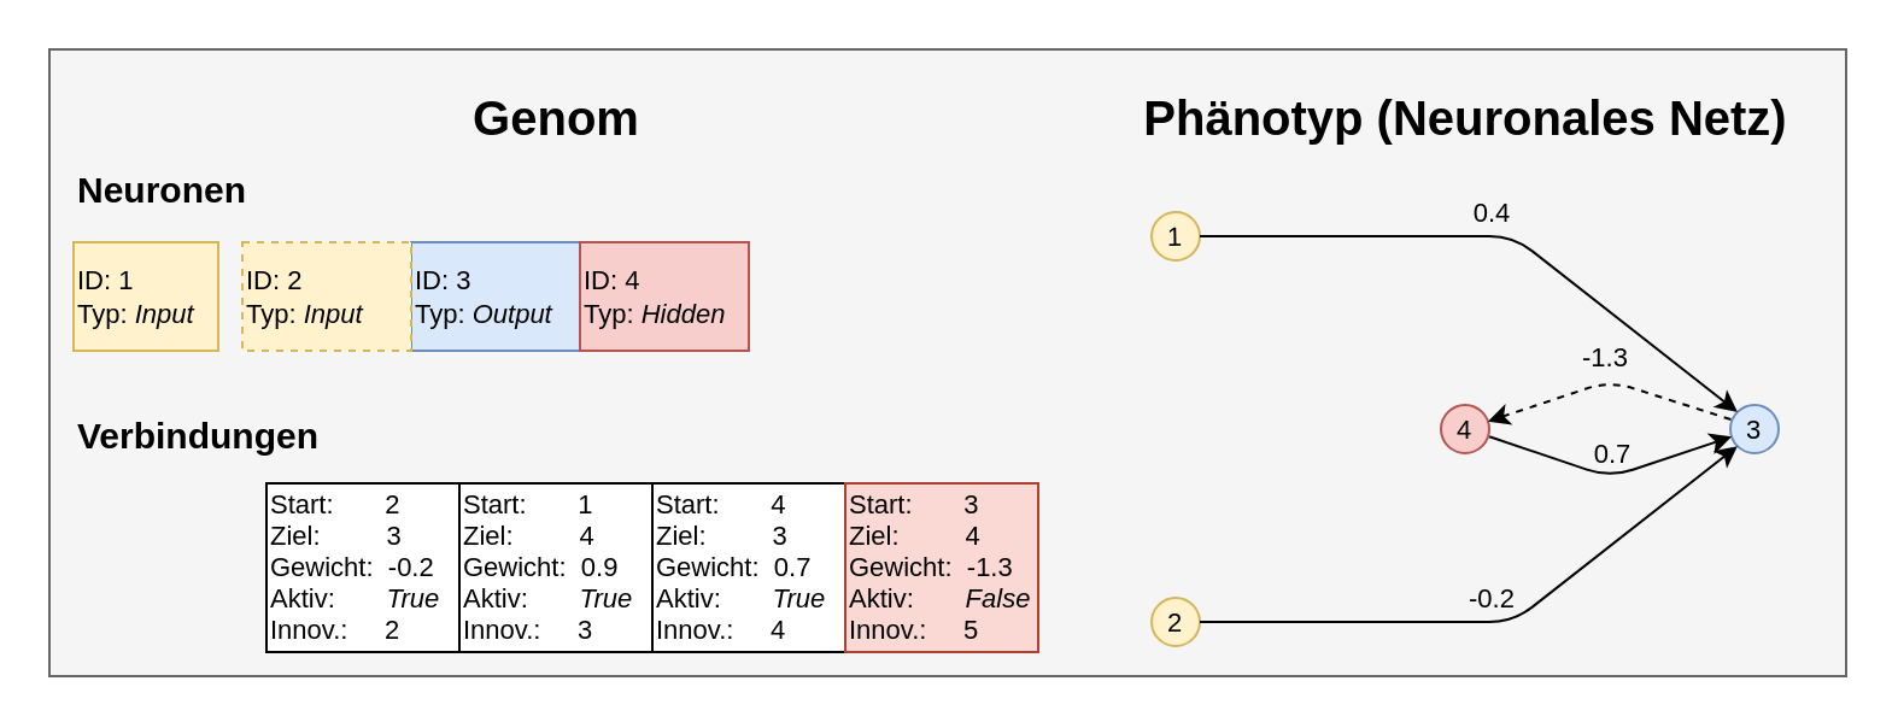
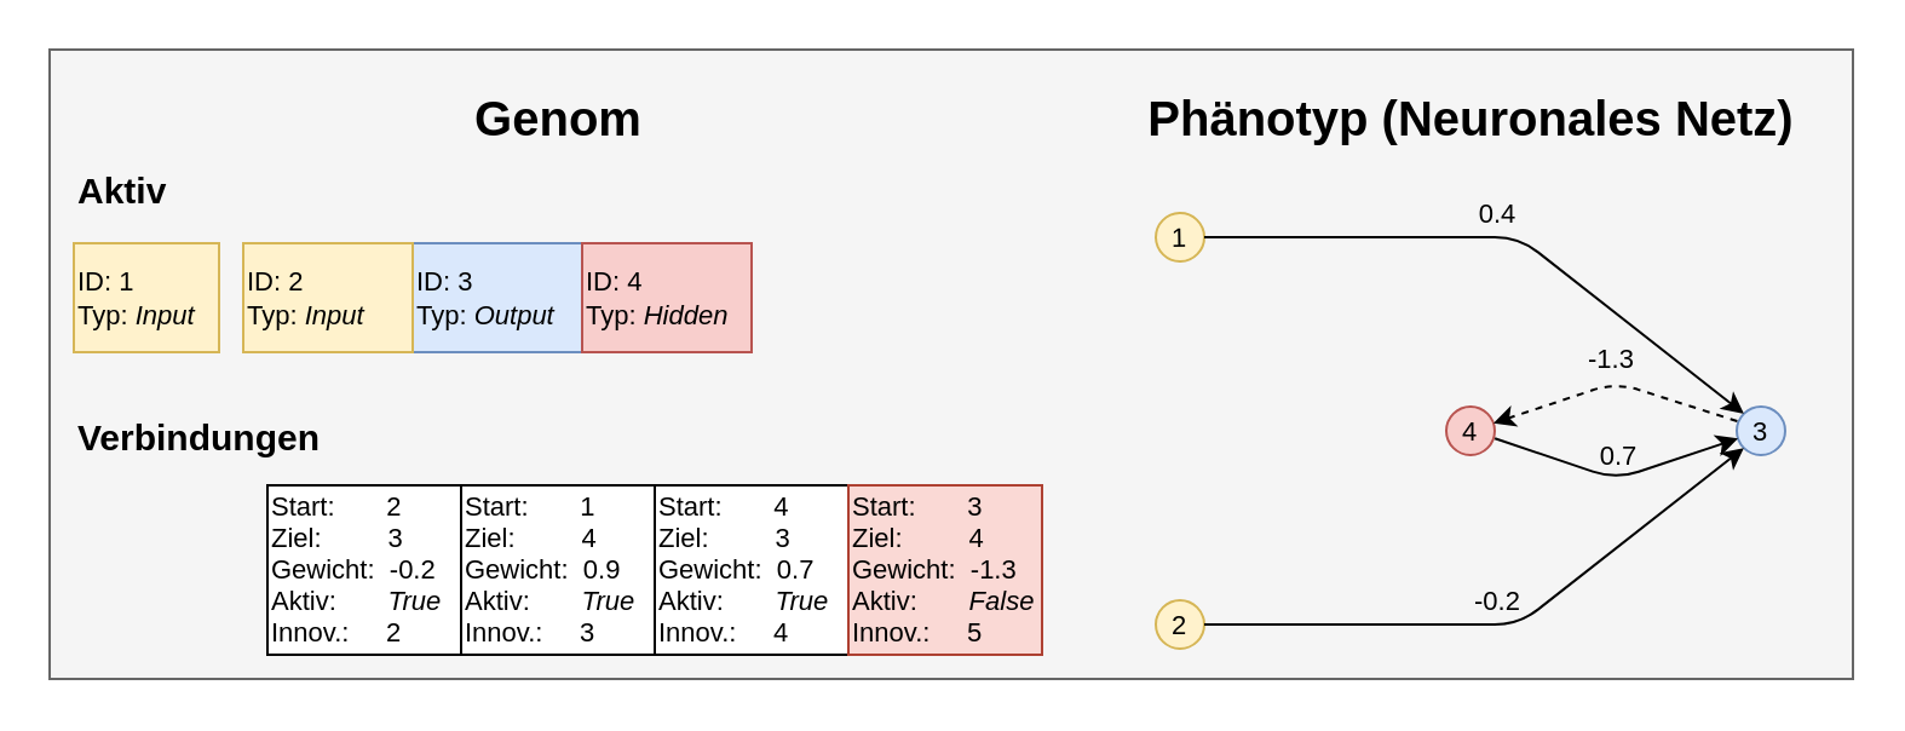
- <mxCell id="4" value="&lt;div style=&quot;&quot;&gt;&lt;span&gt;Neuronen&lt;/span&gt;&lt;/div&gt;" style="text;html=1;strokeColor=none;fillColor=none;align=left;verticalAlign=middle;whiteSpace=wrap;rounded=0;fontSize=15;fontStyle=1" parent="1" vertex="1"><mxGeometry x="30" y="67.5" width="100" height="20" as="geometry" /></mxCell>
+ <mxCell id="4" value="&lt;div style=&quot;&quot;&gt;&lt;span&gt;Aktiv&lt;/span&gt;&lt;/div&gt;" style="text;html=1;strokeColor=none;fillColor=none;align=left;verticalAlign=middle;whiteSpace=wrap;rounded=0;fontSize=15;fontStyle=1" parent="1" vertex="1"><mxGeometry x="30" y="67.5" width="100" height="20" as="geometry" /></mxCell>
- <mxCell id="8" value="ID: 2&lt;br style=&quot;font-size: 11px;&quot;&gt;Typ: &lt;i style=&quot;font-size: 11px;&quot;&gt;Input&lt;/i&gt;" style="rounded=0;whiteSpace=wrap;html=1;fontSize=11;align=left;fillColor=#fff2cc;strokeColor=#d6b656;dashed=1;" parent="1" vertex="1"><mxGeometry x="100" y="100" width="70" height="45" as="geometry" /></mxCell>
+ <mxCell id="8" value="ID: 2&lt;br style=&quot;font-size: 11px;&quot;&gt;Typ: &lt;i style=&quot;font-size: 11px;&quot;&gt;Input&lt;/i&gt;" style="rounded=0;whiteSpace=wrap;html=1;fontSize=11;align=left;fillColor=#fff2cc;strokeColor=#d6b656;" parent="1" vertex="1"><mxGeometry x="100" y="100" width="70" height="45" as="geometry" /></mxCell>
